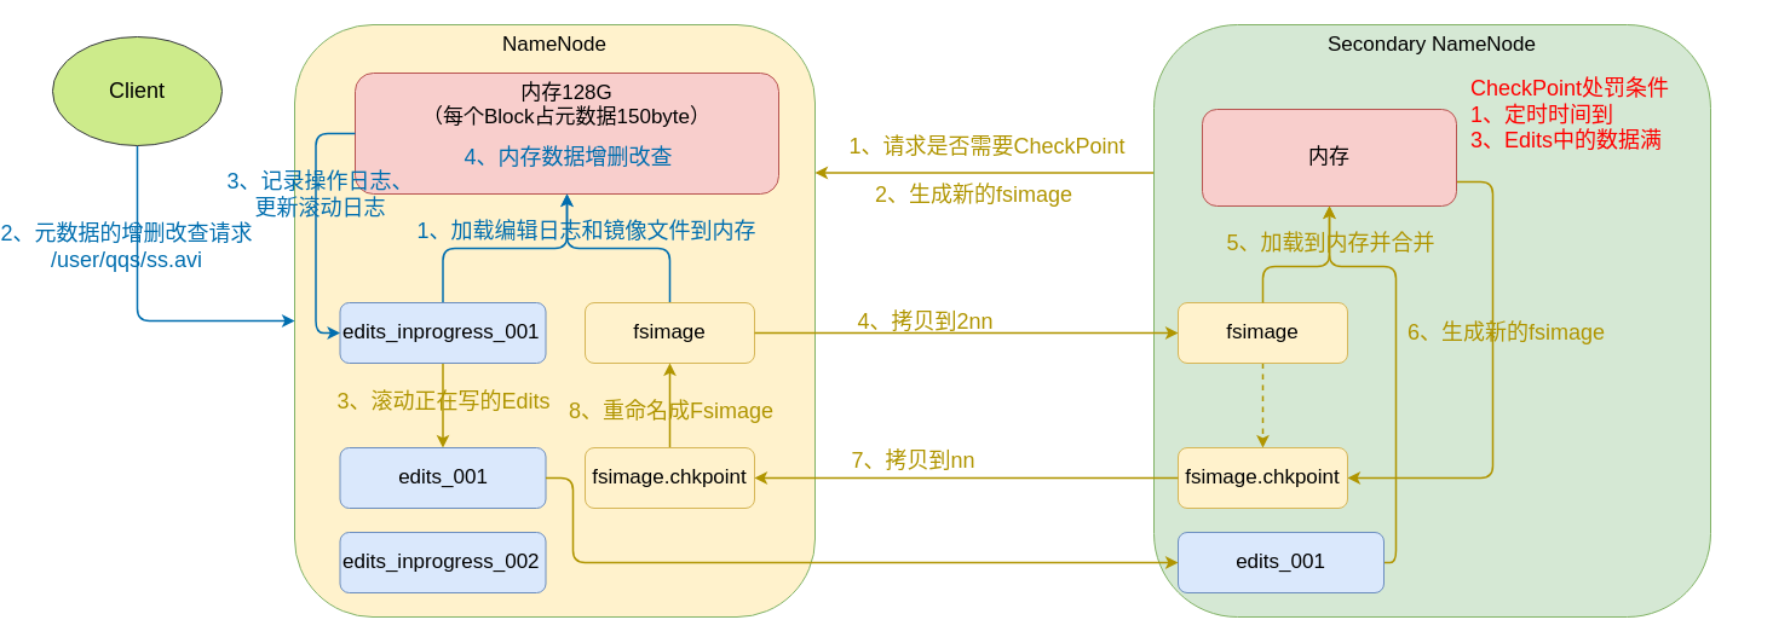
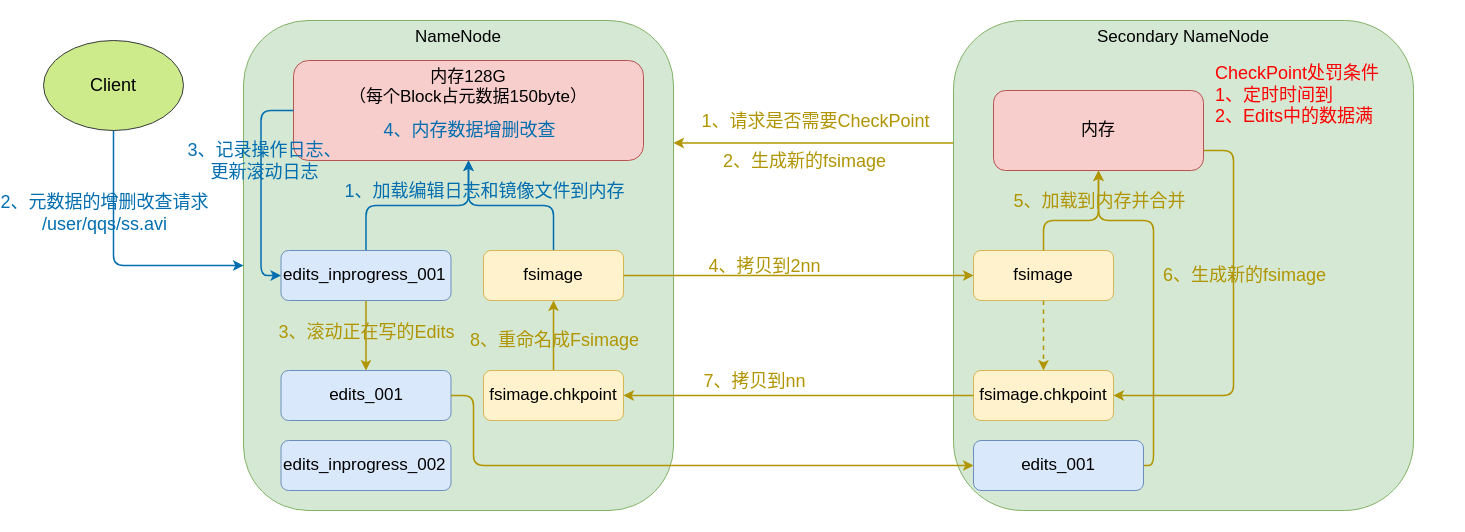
- <mxCell id="36" value="Client" style="ellipse;whiteSpace=wrap;html=1;fontSize=18;container=0;fillColor=#cdeb8b;strokeColor=#36393d;labelBackgroundColor=none;fontColor=#000000;" vertex="1" parent="1"><mxGeometry x="20" y="30" width="140" height="90" as="geometry" /></mxCell>
+ <mxCell id="36" value="Client" style="ellipse;whiteSpace=wrap;html=1;fontSize=18;container=0;fillColor=#cdeb8b;strokeColor=#36393d;labelBackgroundColor=none;fontColor=#000000;" vertex="1" parent="1"><mxGeometry x="20" y="40" width="140" height="90" as="geometry" /></mxCell>
- <mxCell id="41" value="CheckPoint处罚条件&lt;br&gt;1、定时时间到&lt;br&gt;3、Edits中的数据满" style="text;html=1;strokeColor=none;fillColor=none;align=left;verticalAlign=middle;whiteSpace=wrap;rounded=0;labelBackgroundColor=none;fontSize=18;fontColor=#FF0000;" vertex="1" parent="1"><mxGeometry x="1190" y="60" width="230" height="70" as="geometry" /></mxCell>
+ <mxCell id="41" value="CheckPoint处罚条件&lt;br&gt;1、定时时间到&lt;br&gt;2、Edits中的数据满" style="text;html=1;strokeColor=none;fillColor=none;align=left;verticalAlign=middle;whiteSpace=wrap;rounded=0;labelBackgroundColor=none;fontSize=18;fontColor=#FF0000;" vertex="1" parent="1"><mxGeometry x="1190" y="60" width="230" height="70" as="geometry" /></mxCell>
- <mxCell id="2" value="NameNode" style="rounded=1;whiteSpace=wrap;html=1;fillColor=#fff2cc;strokeColor=#82b366;fontSize=17;align=center;verticalAlign=top;spacingLeft=0;" vertex="1" parent="1"><mxGeometry x="220" y="20" width="430" height="490" as="geometry" /></mxCell>
+ <mxCell id="2" value="NameNode" style="rounded=1;whiteSpace=wrap;html=1;fillColor=#d5e8d4;strokeColor=#82b366;fontSize=17;align=center;verticalAlign=top;spacingLeft=0;" vertex="1" parent="1"><mxGeometry x="220" y="20" width="430" height="490" as="geometry" /></mxCell>
